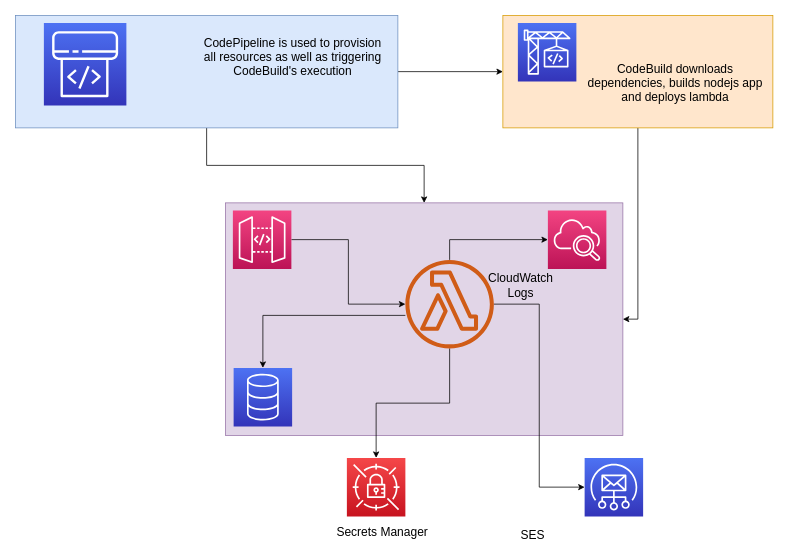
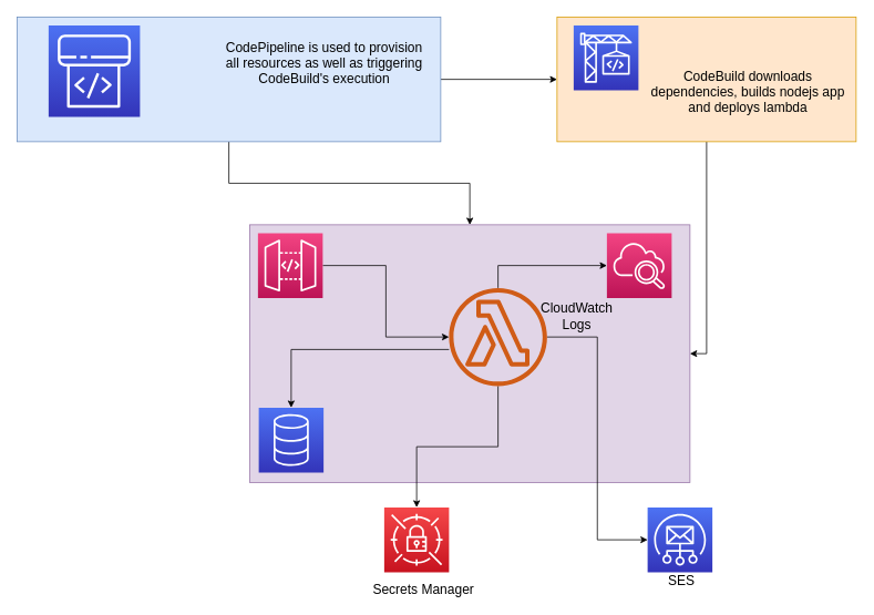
- <mxCell id="20" value="SES" style="text;html=1;strokeColor=none;fillColor=none;align=center;verticalAlign=middle;whiteSpace=wrap;rounded=0;fontSize=16;" vertex="1" parent="1"><mxGeometry x="690" y="703" width="40" height="20" as="geometry" /></mxCell>
+ <mxCell id="20" value="SES" style="text;html=1;strokeColor=none;fillColor=none;align=center;verticalAlign=middle;whiteSpace=wrap;rounded=0;fontSize=16;" vertex="1" parent="1"><mxGeometry x="800" y="688" width="40" height="20" as="geometry" /></mxCell>
